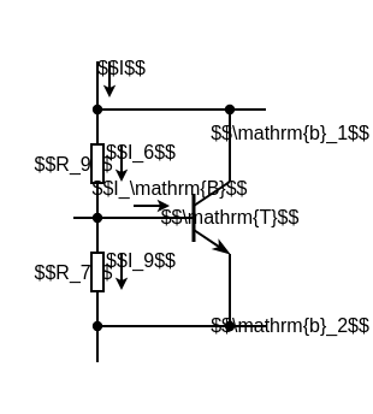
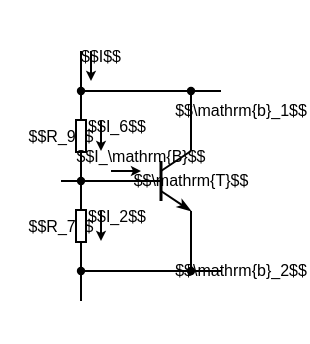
- <mxCell id="27" value="$$I_9$$" style="text;html=1;align=center;verticalAlign=middle;resizable=1;points=[];autosize=1;strokeColor=none;fillColor=none;fontSize=8;movable=1;rotatable=1;deletable=1;editable=1;connectable=1;" vertex="1" parent="1"><mxGeometry x="50" y="100" width="15" height="15" as="geometry" /></mxCell>
+ <mxCell id="27" value="$$I_2$$" style="text;html=1;align=center;verticalAlign=middle;resizable=1;points=[];autosize=1;strokeColor=none;fillColor=none;fontSize=8;movable=1;rotatable=1;deletable=1;editable=1;connectable=1;" vertex="1" parent="1"><mxGeometry x="50" y="100" width="15" height="15" as="geometry" /></mxCell>
